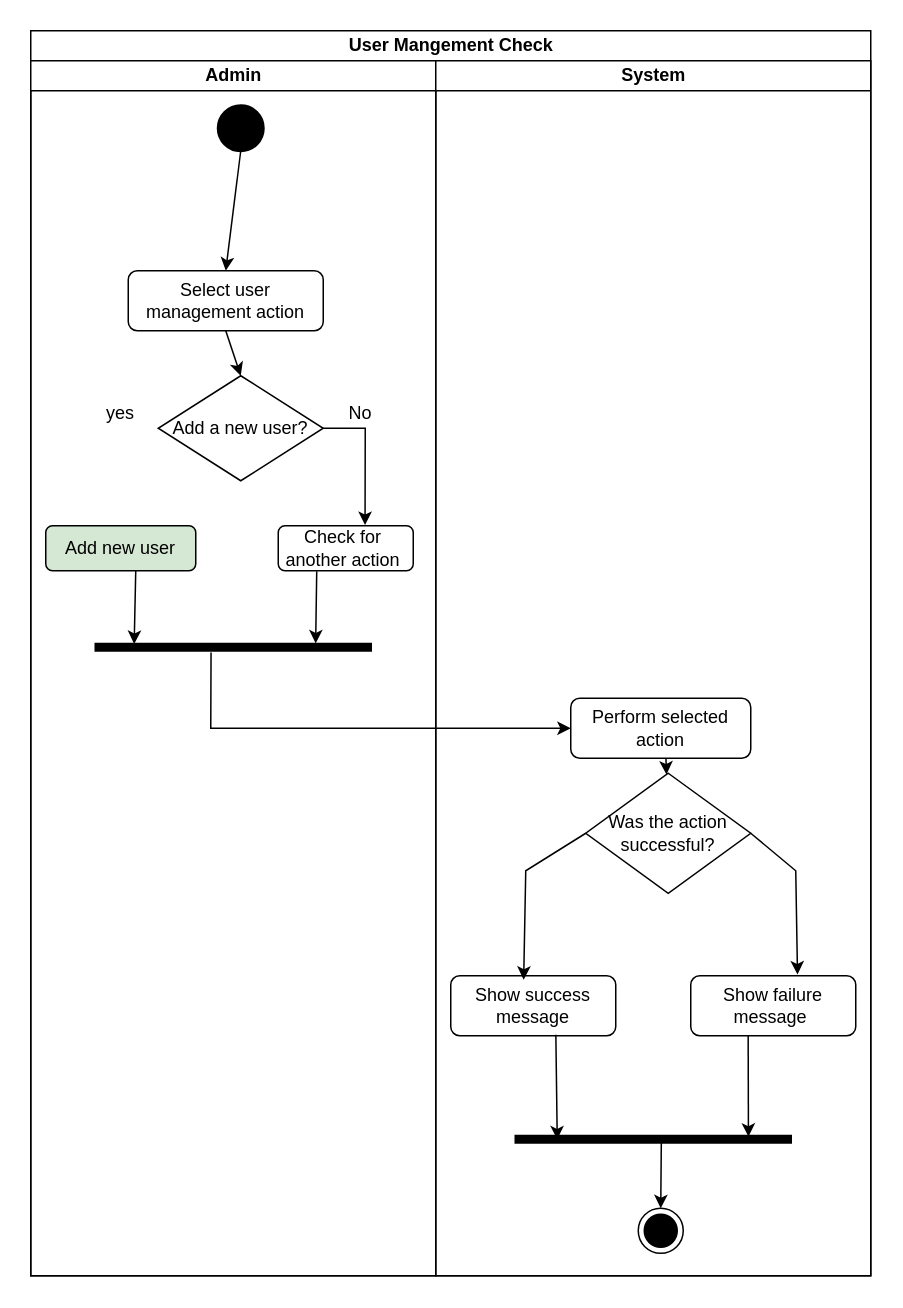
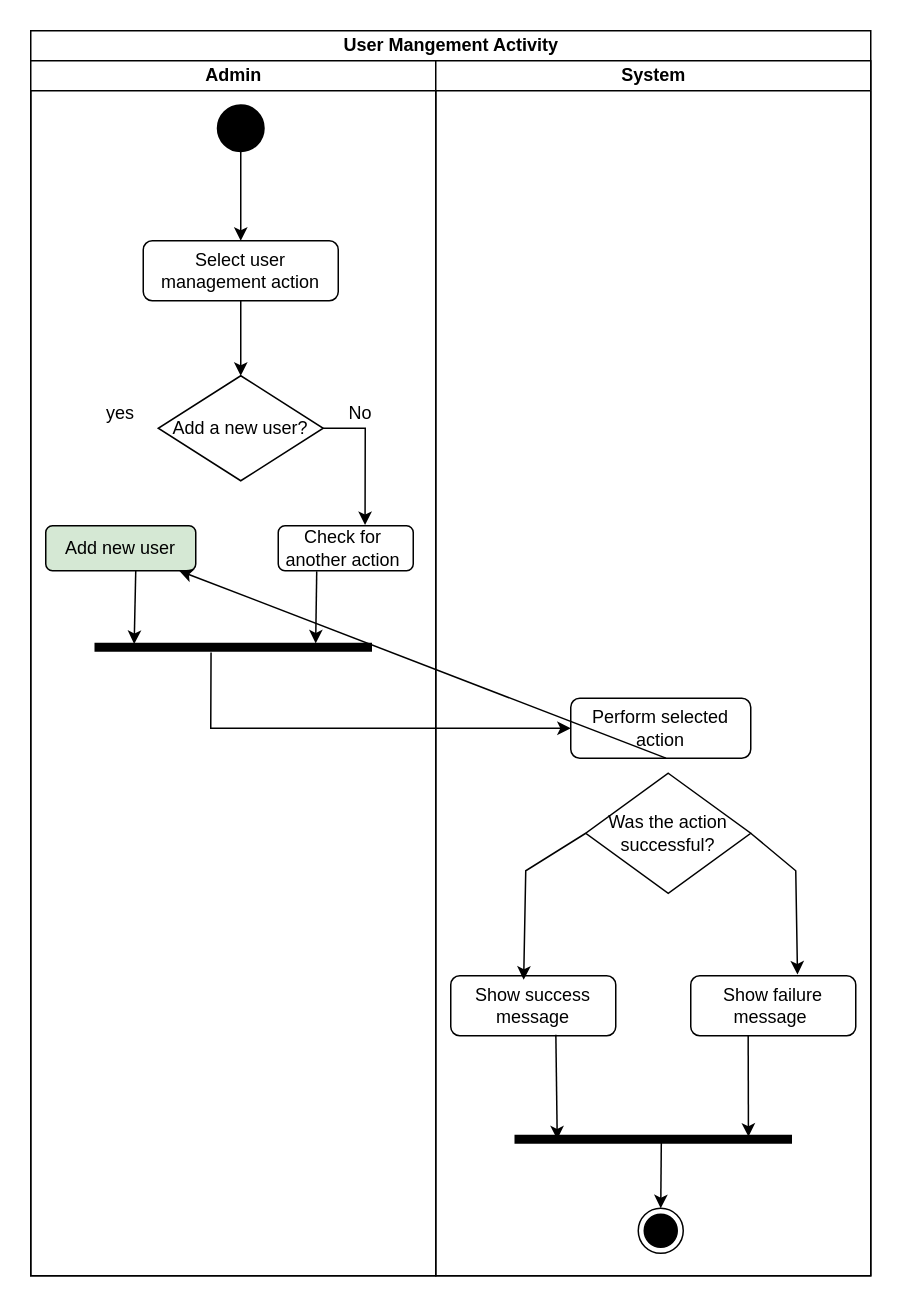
- <mxCell id="2" value="User Mangement Check" style="swimlane;childLayout=stackLayout;resizeParent=1;resizeParentMax=0;startSize=20;html=1;" vertex="1" parent="1"><mxGeometry x="20" y="20" width="560" height="830" as="geometry" /></mxCell>
+ <mxCell id="2" value="User Mangement Activity" style="swimlane;childLayout=stackLayout;resizeParent=1;resizeParentMax=0;startSize=20;html=1;" vertex="1" parent="1"><mxGeometry x="20" y="20" width="560" height="830" as="geometry" /></mxCell>
- <mxCell id="5" value="Select user management action" style="rounded=1;whiteSpace=wrap;html=1;" vertex="1" parent="3"><mxGeometry x="65" y="140" width="130" height="40" as="geometry" /></mxCell>
+ <mxCell id="5" value="Select user management action" style="rounded=1;whiteSpace=wrap;html=1;" vertex="1" parent="3"><mxGeometry x="75" y="120" width="130" height="40" as="geometry" /></mxCell>
- <mxCell id="23" value="" style="endArrow=classic;html=1;rounded=0;exitX=0.529;exitY=0.998;exitDx=0;exitDy=0;exitPerimeter=0;" edge="1" parent="17" source="18" target="19"><mxGeometry width="50" height="50" relative="1" as="geometry"><mxPoint x="10.0" y="555" as="sourcePoint" /><mxPoint x="60.0" y="505" as="targetPoint" /></mxGeometry></mxCell>
+ <mxCell id="23" value="" style="endArrow=classic;html=1;rounded=0;exitX=0.529;exitY=0.998;exitDx=0;exitDy=0;exitPerimeter=0;" edge="1" parent="17" source="18" target="6"><mxGeometry width="50" height="50" relative="1" as="geometry"><mxPoint x="10.0" y="555" as="sourcePoint" /><mxPoint x="60.0" y="505" as="targetPoint" /></mxGeometry></mxCell>
